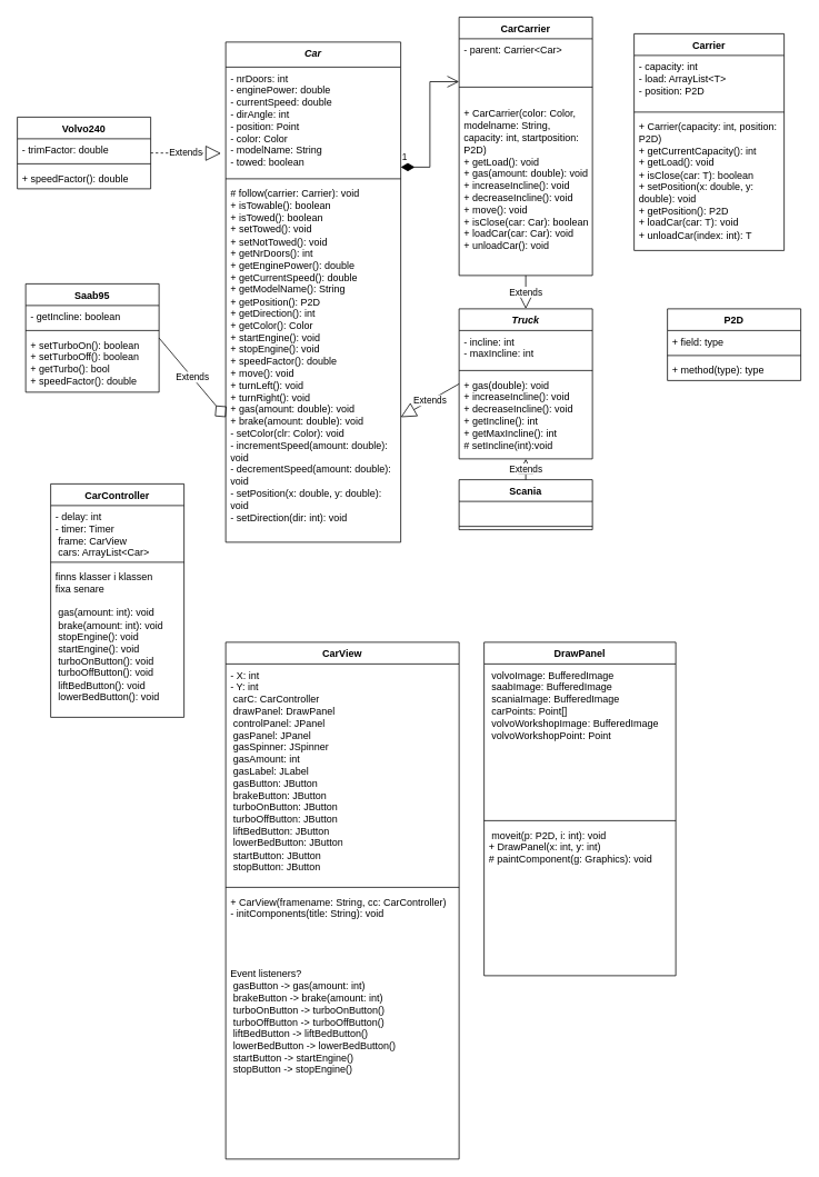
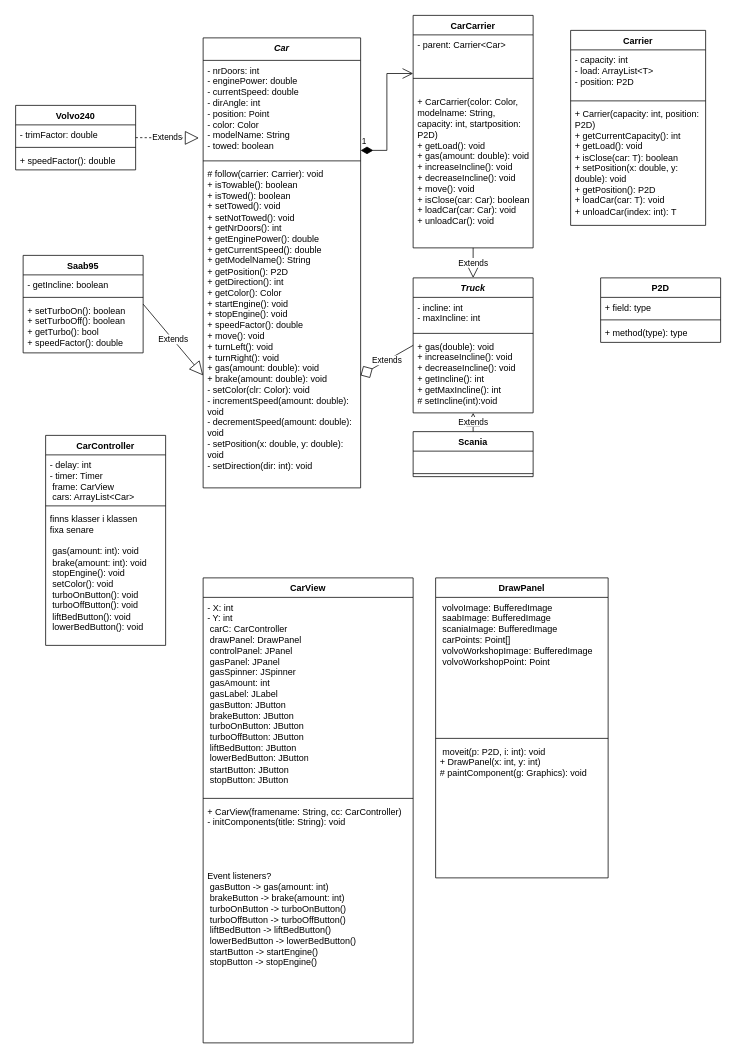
- <mxCell id="27" value="Extends" style="endArrow=diamond;endSize=16;endFill=0;html=1;rounded=0;exitX=1;exitY=0.5;exitDx=0;exitDy=0;entryX=0;entryY=0.75;entryDx=0;entryDy=0;" parent="1" source="11" target="7" edge="1"><mxGeometry width="160" relative="1" as="geometry"><mxPoint x="260" y="300" as="sourcePoint" /><mxPoint x="420" y="300" as="targetPoint" /></mxGeometry></mxCell>
+ <mxCell id="27" value="Extends" style="endArrow=block;endSize=16;endFill=0;html=1;rounded=0;exitX=1;exitY=0.5;exitDx=0;exitDy=0;entryX=0;entryY=0.75;entryDx=0;entryDy=0;" parent="1" source="11" target="7" edge="1"><mxGeometry width="160" relative="1" as="geometry"><mxPoint x="260" y="300" as="sourcePoint" /><mxPoint x="420" y="300" as="targetPoint" /></mxGeometry></mxCell>
- <mxCell id="28" value="Extends" style="endArrow=block;endSize=16;endFill=0;html=1;rounded=0;exitX=0;exitY=0.5;exitDx=0;exitDy=0;entryX=1;entryY=0.75;entryDx=0;entryDy=0;" parent="1" source="15" target="7" edge="1"><mxGeometry width="160" relative="1" as="geometry"><mxPoint x="260" y="300" as="sourcePoint" /><mxPoint x="420" y="300" as="targetPoint" /></mxGeometry></mxCell>
+ <mxCell id="28" value="Extends" style="endArrow=diamond;endSize=16;endFill=0;html=1;rounded=0;exitX=0;exitY=0.5;exitDx=0;exitDy=0;entryX=1;entryY=0.75;entryDx=0;entryDy=0;" parent="1" source="15" target="7" edge="1"><mxGeometry width="160" relative="1" as="geometry"><mxPoint x="260" y="300" as="sourcePoint" /><mxPoint x="420" y="300" as="targetPoint" /></mxGeometry></mxCell>
- <mxCell id="35" value="&lt;div&gt;finns klasser i klassen&lt;/div&gt;&lt;div&gt;fixa senare&lt;/div&gt;&lt;br&gt;&lt;span class=&quot;hljs-addition&quot;&gt;&amp;nbsp;gas(amount: int): void  &lt;/span&gt;&lt;br&gt;&lt;span class=&quot;hljs-addition&quot;&gt;&amp;nbsp;brake(amount: int): void  &lt;/span&gt;&lt;br&gt;&lt;span class=&quot;hljs-addition&quot;&gt;&amp;nbsp;stopEngine(): void  &lt;/span&gt;&lt;br&gt;&lt;span class=&quot;hljs-addition&quot;&gt;&amp;nbsp;startEngine(): void  &lt;/span&gt;&lt;br&gt;&lt;span class=&quot;hljs-addition&quot;&gt;&amp;nbsp;turboOnButton(): void  &lt;/span&gt;&lt;br&gt;&lt;span class=&quot;hljs-addition&quot;&gt;&amp;nbsp;turboOffButton(): void  &lt;/span&gt;&lt;br&gt;&lt;span class=&quot;hljs-addition&quot;&gt;&amp;nbsp;liftBedButton(): void  &lt;/span&gt;&lt;br&gt;&lt;span class=&quot;hljs-addition&quot;&gt;&amp;nbsp;lowerBedButton(): void&lt;/span&gt;" style="text;strokeColor=none;fillColor=none;align=left;verticalAlign=top;spacingLeft=4;spacingRight=4;overflow=hidden;rotatable=0;points=[[0,0.5],[1,0.5]];portConstraint=eastwest;whiteSpace=wrap;html=1;" vertex="1" parent="32"><mxGeometry y="98" width="160" height="182" as="geometry" /></mxCell>
+ <mxCell id="35" value="&lt;div&gt;finns klasser i klassen&lt;/div&gt;&lt;div&gt;fixa senare&lt;/div&gt;&lt;br&gt;&lt;span class=&quot;hljs-addition&quot;&gt;&amp;nbsp;gas(amount: int): void  &lt;/span&gt;&lt;br&gt;&lt;span class=&quot;hljs-addition&quot;&gt;&amp;nbsp;brake(amount: int): void  &lt;/span&gt;&lt;br&gt;&lt;span class=&quot;hljs-addition&quot;&gt;&amp;nbsp;stopEngine(): void  &lt;/span&gt;&lt;br&gt;&lt;span class=&quot;hljs-addition&quot;&gt;&amp;nbsp;setColor(): void  &lt;/span&gt;&lt;br&gt;&lt;span class=&quot;hljs-addition&quot;&gt;&amp;nbsp;turboOnButton(): void  &lt;/span&gt;&lt;br&gt;&lt;span class=&quot;hljs-addition&quot;&gt;&amp;nbsp;turboOffButton(): void  &lt;/span&gt;&lt;br&gt;&lt;span class=&quot;hljs-addition&quot;&gt;&amp;nbsp;liftBedButton(): void  &lt;/span&gt;&lt;br&gt;&lt;span class=&quot;hljs-addition&quot;&gt;&amp;nbsp;lowerBedButton(): void&lt;/span&gt;" style="text;strokeColor=none;fillColor=none;align=left;verticalAlign=top;spacingLeft=4;spacingRight=4;overflow=hidden;rotatable=0;points=[[0,0.5],[1,0.5]];portConstraint=eastwest;whiteSpace=wrap;html=1;" vertex="1" parent="32"><mxGeometry y="98" width="160" height="182" as="geometry" /></mxCell>
